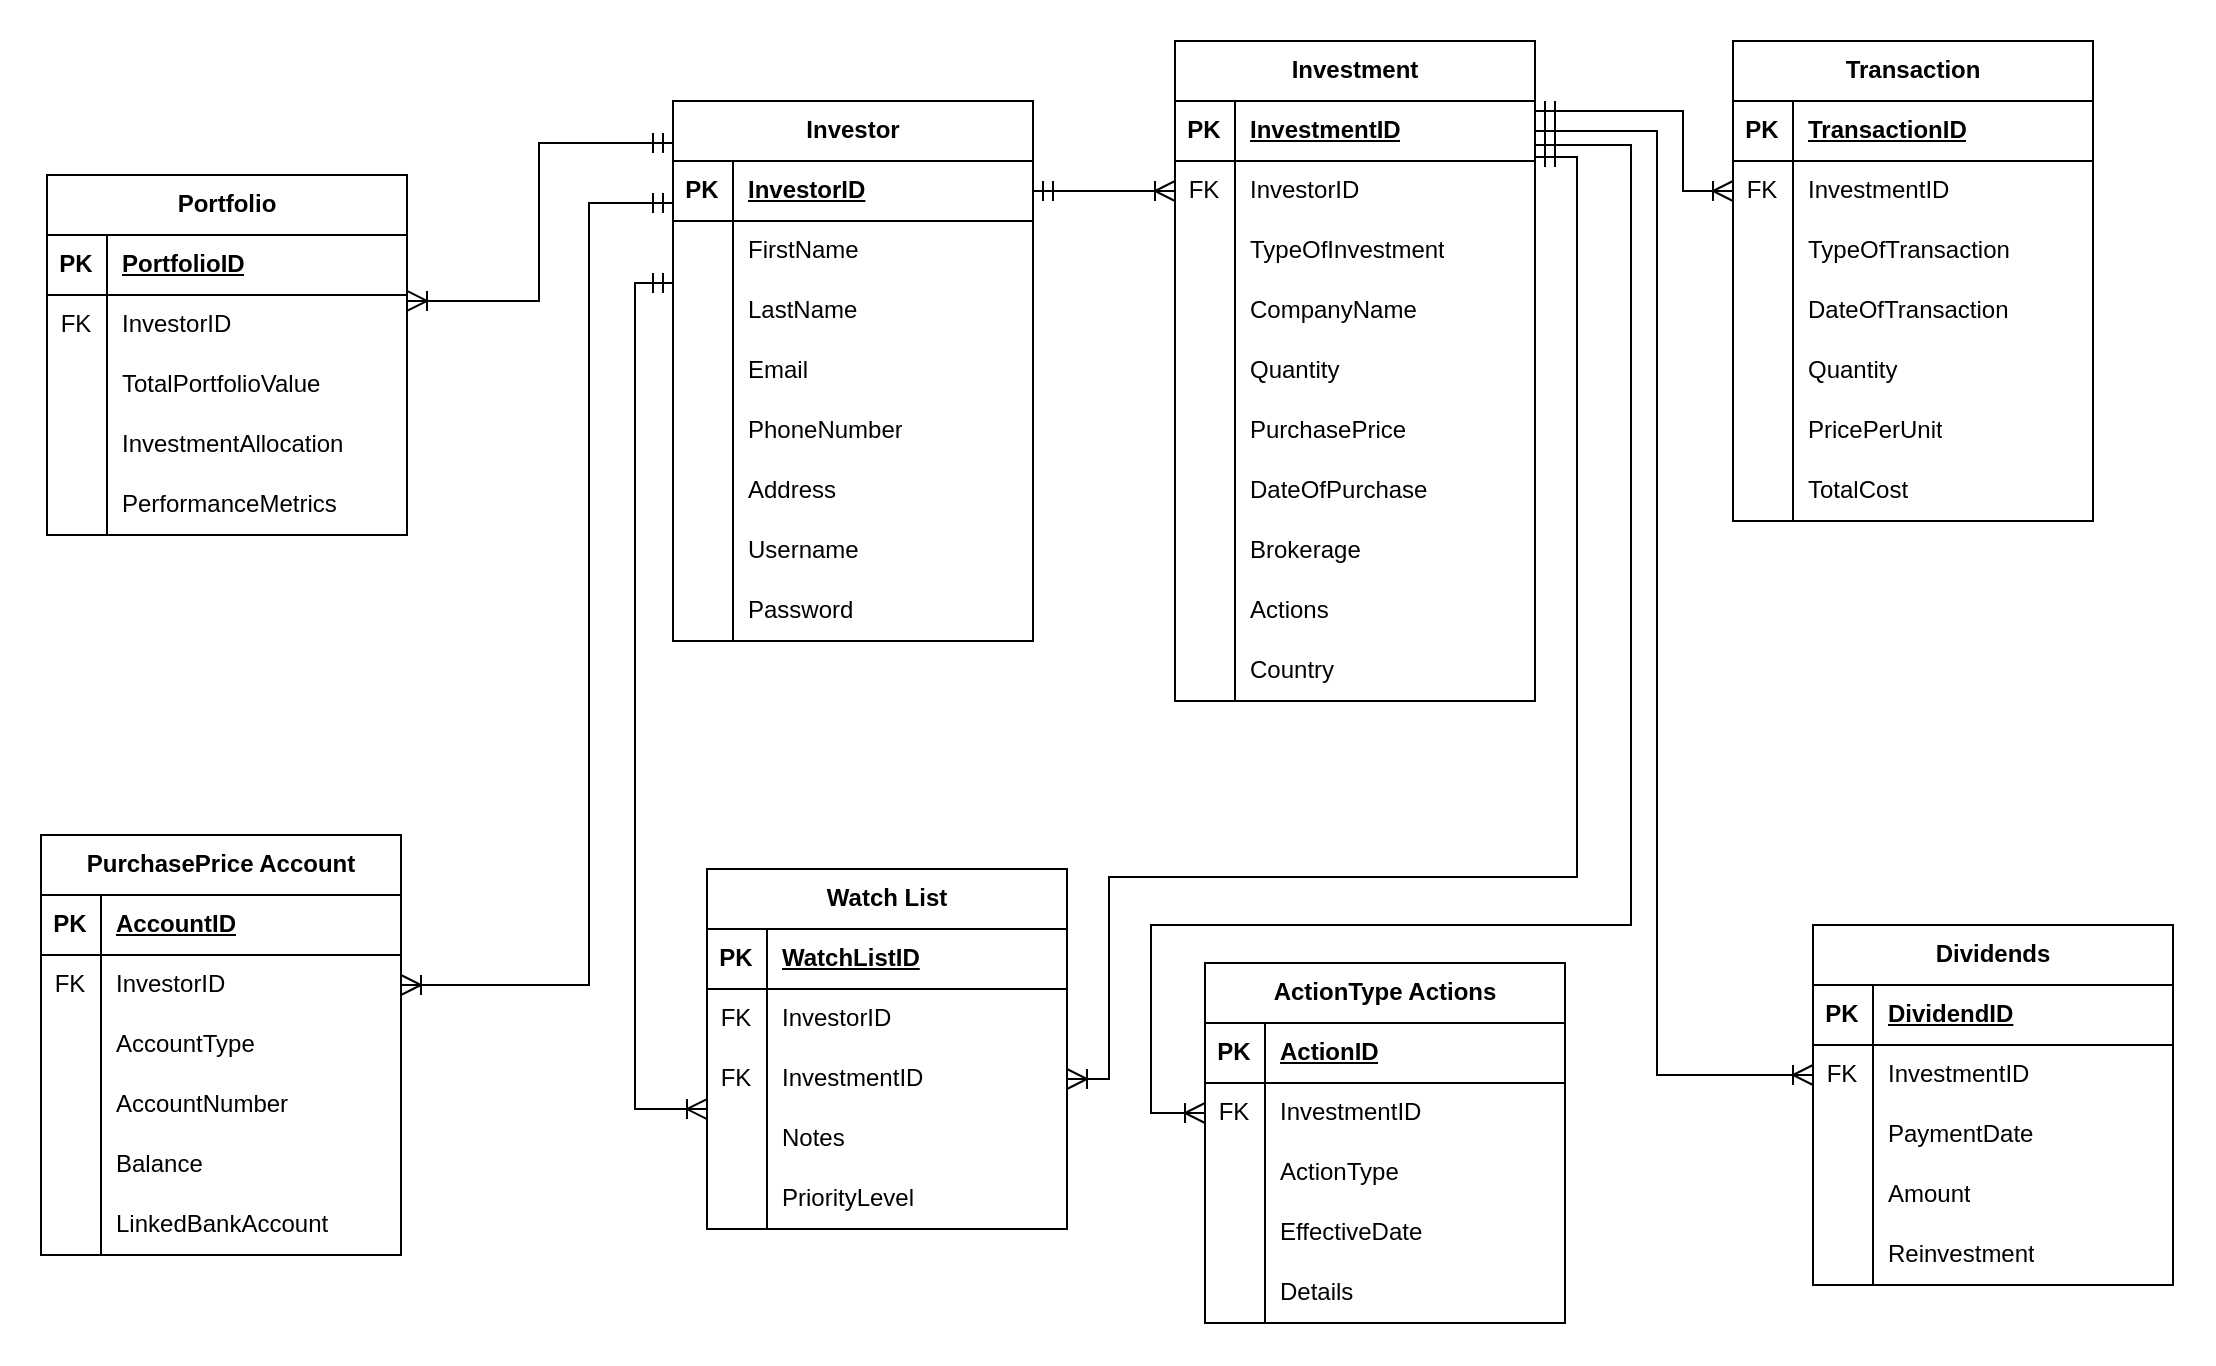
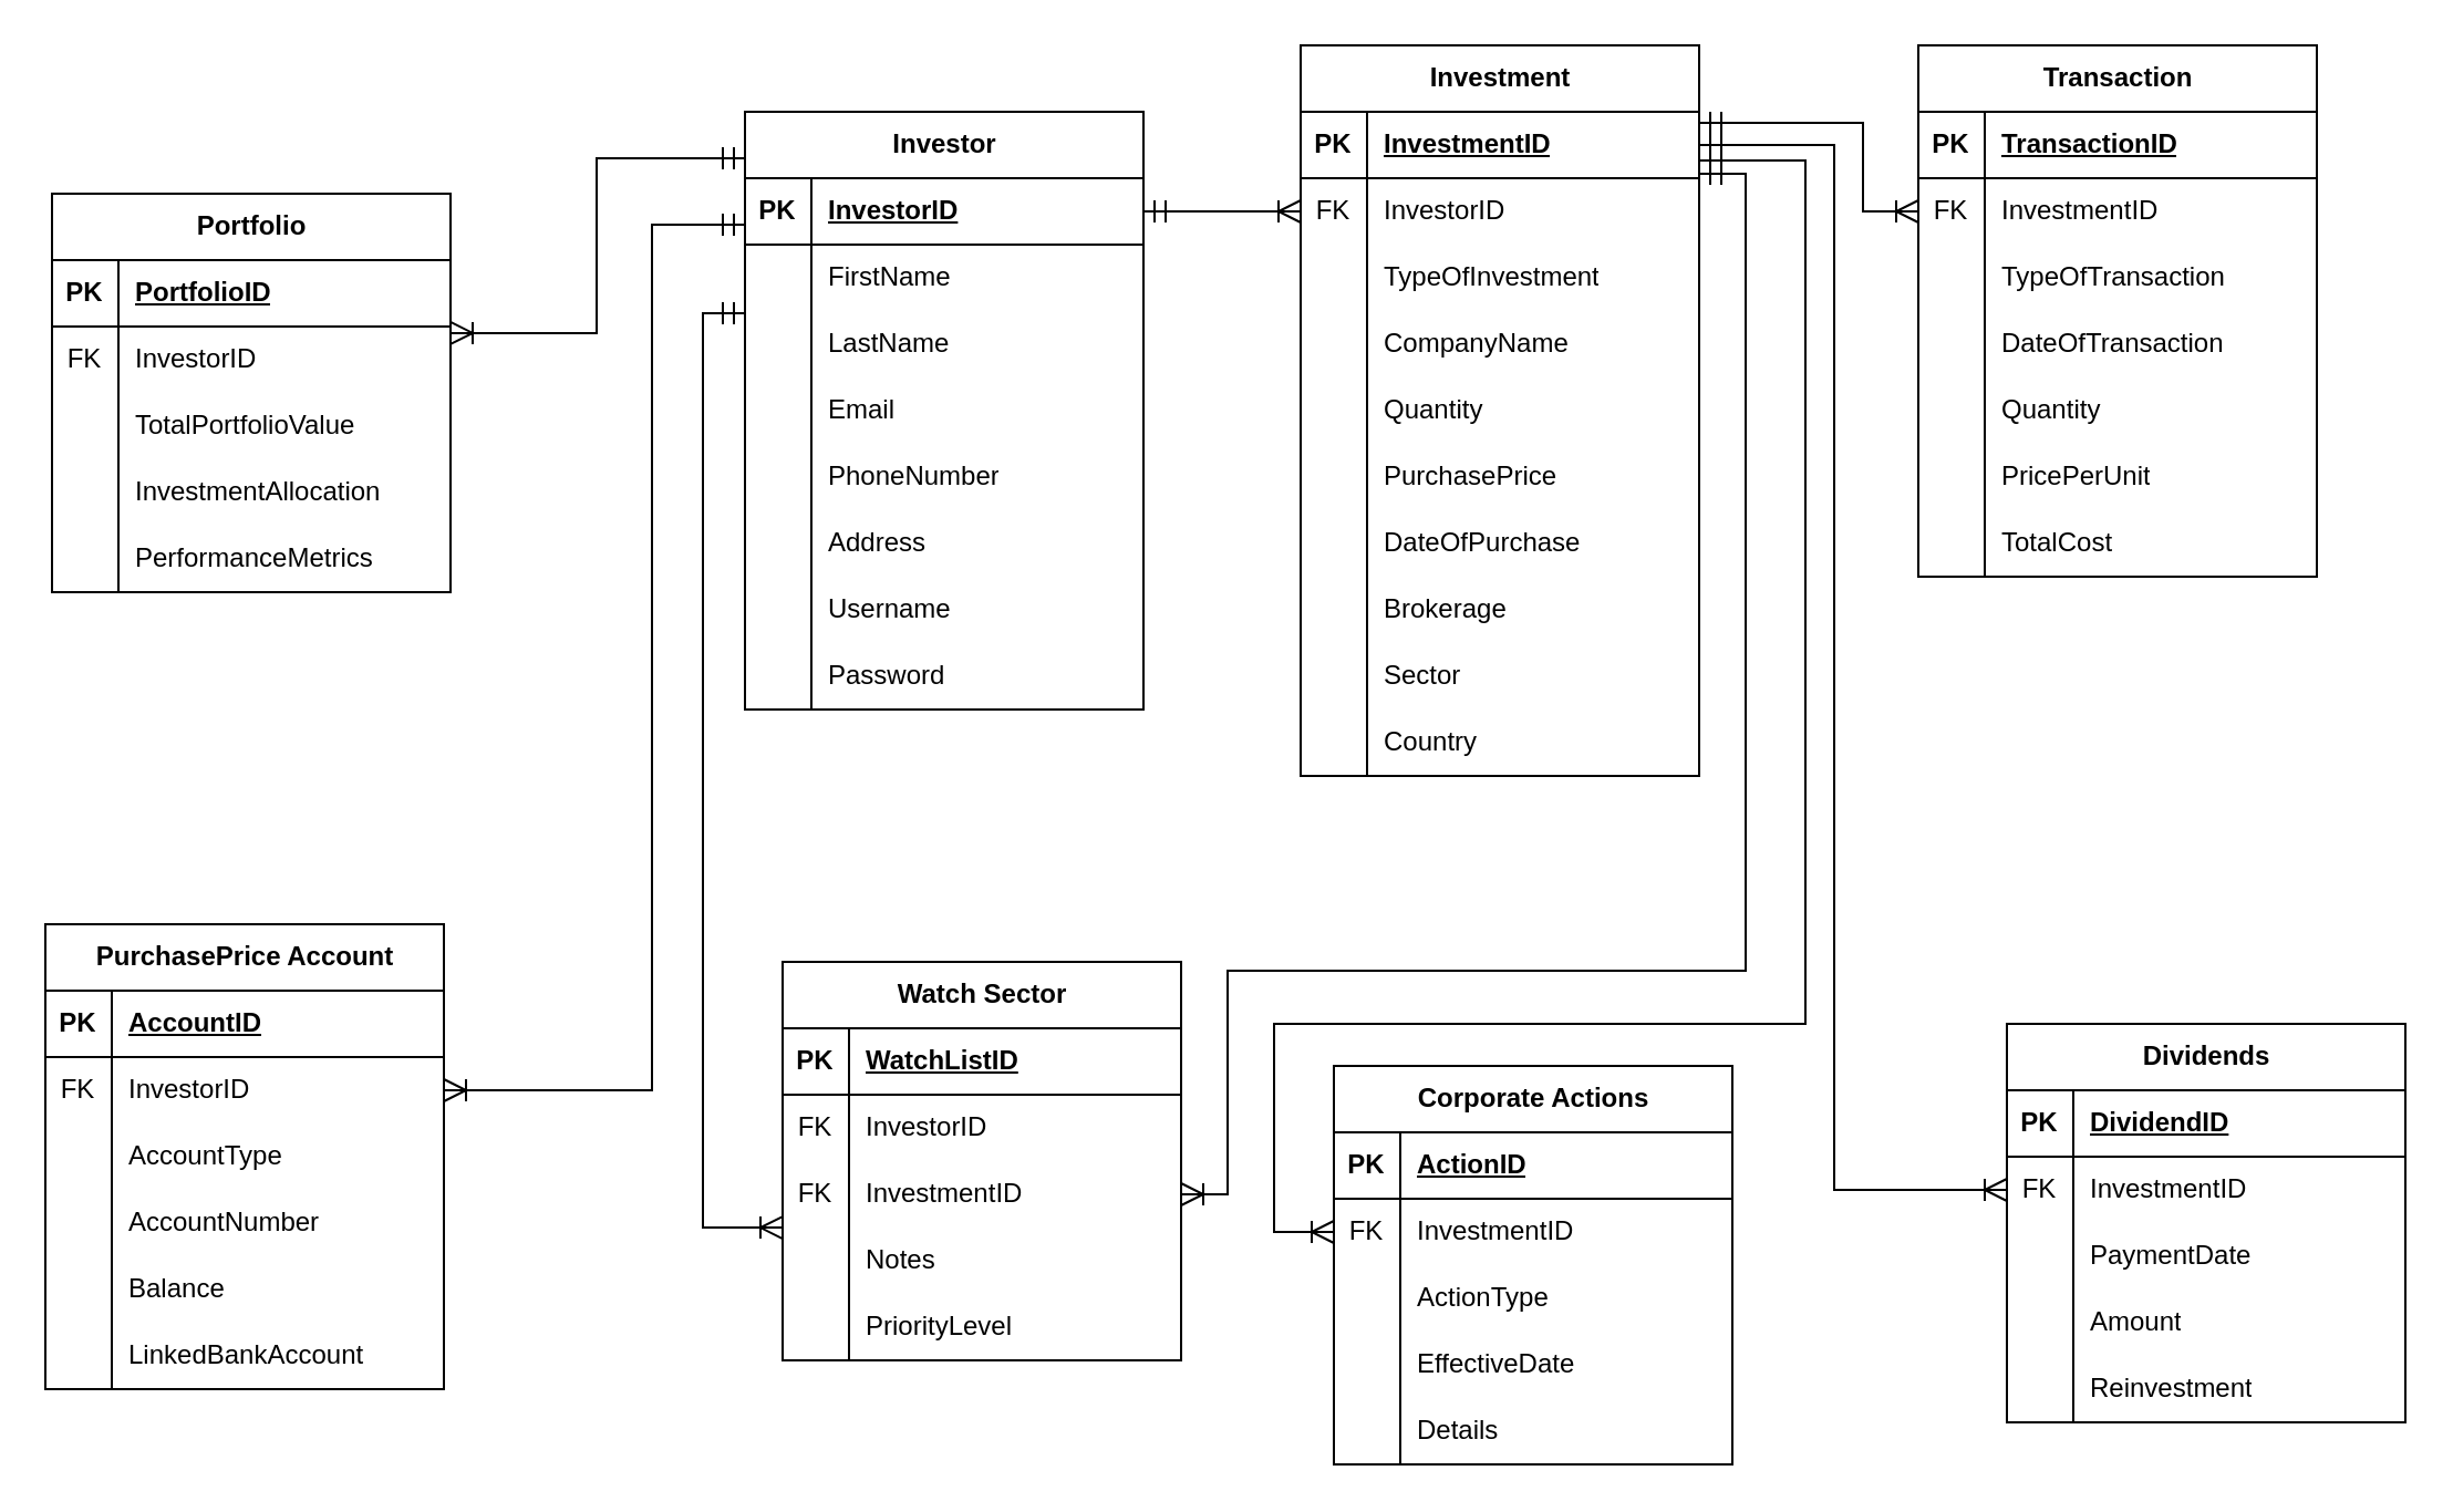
- <mxCell id="105" value="Actions" style="shape=partialRectangle;connectable=0;fillColor=none;top=0;left=0;bottom=0;right=0;align=left;spacingLeft=6;overflow=hidden;whiteSpace=wrap;html=1;" vertex="1" parent="103"><mxGeometry x="30" width="150" height="30" as="geometry"><mxRectangle width="150" height="30" as="alternateBounds" /></mxGeometry></mxCell>
+ <mxCell id="105" value="Sector" style="shape=partialRectangle;connectable=0;fillColor=none;top=0;left=0;bottom=0;right=0;align=left;spacingLeft=6;overflow=hidden;whiteSpace=wrap;html=1;" vertex="1" parent="103"><mxGeometry x="30" width="150" height="30" as="geometry"><mxRectangle width="150" height="30" as="alternateBounds" /></mxGeometry></mxCell>
- <mxCell id="147" value="Watch List" style="shape=table;startSize=30;container=1;collapsible=1;childLayout=tableLayout;fixedRows=1;rowLines=0;fontStyle=1;align=center;resizeLast=1;html=1;" vertex="1" parent="1"><mxGeometry x="353" y="434" width="180" height="180" as="geometry" /></mxCell>
+ <mxCell id="147" value="Watch Sector" style="shape=table;startSize=30;container=1;collapsible=1;childLayout=tableLayout;fixedRows=1;rowLines=0;fontStyle=1;align=center;resizeLast=1;html=1;" vertex="1" parent="1"><mxGeometry x="353" y="434" width="180" height="180" as="geometry" /></mxCell>
- <mxCell id="27" value="ActionType Actions" style="shape=table;startSize=30;container=1;collapsible=1;childLayout=tableLayout;fixedRows=1;rowLines=0;fontStyle=1;align=center;resizeLast=1;html=1;" vertex="1" parent="1"><mxGeometry x="602" y="481" width="180" height="180" as="geometry" /></mxCell>
+ <mxCell id="27" value="Corporate Actions" style="shape=table;startSize=30;container=1;collapsible=1;childLayout=tableLayout;fixedRows=1;rowLines=0;fontStyle=1;align=center;resizeLast=1;html=1;" vertex="1" parent="1"><mxGeometry x="602" y="481" width="180" height="180" as="geometry" /></mxCell>
